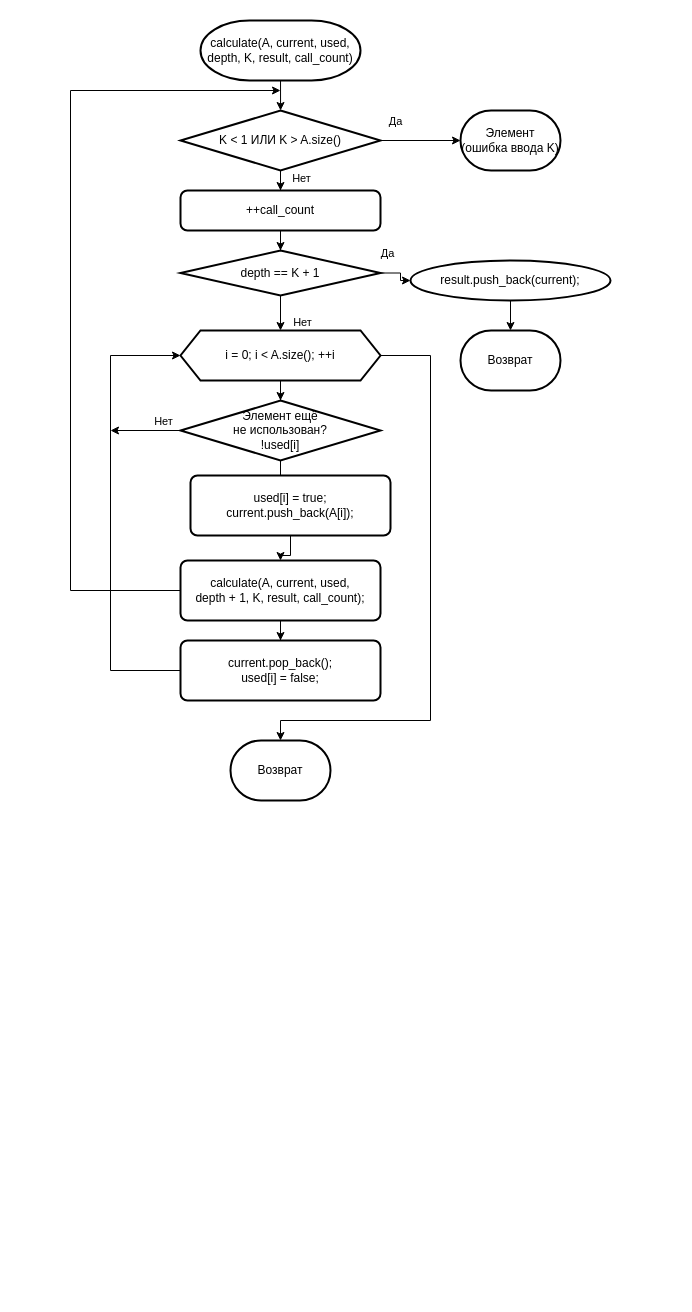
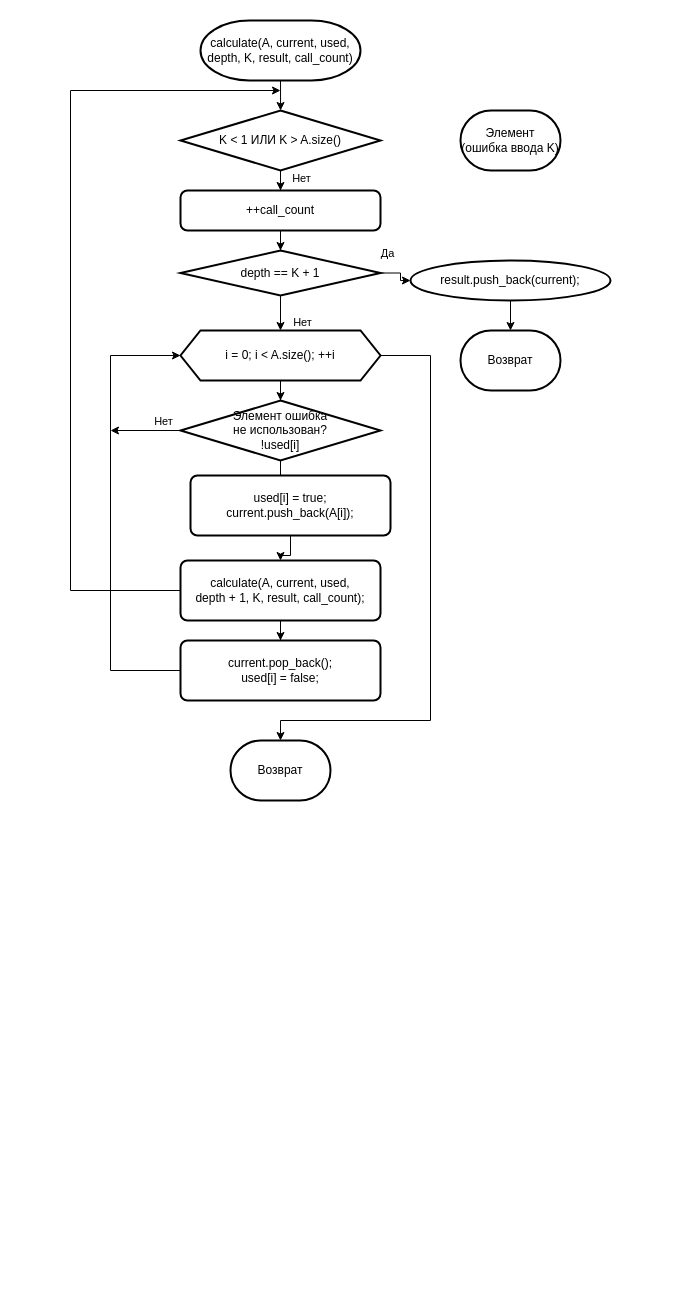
- <mxCell id="8" value="" style="edgeStyle=orthogonalEdgeStyle;rounded=0;orthogonalLoop=1;jettySize=auto;html=1;" edge="1" parent="1" source="12" target="13"><mxGeometry relative="1" as="geometry" /></mxCell>
- <mxCell id="9" value="Да" style="edgeLabel;html=1;align=center;verticalAlign=middle;resizable=0;points=[];" vertex="1" connectable="0" parent="8"><mxGeometry x="-0.701" y="1" relative="1" as="geometry"><mxPoint x="2" y="-19" as="offset" /></mxGeometry></mxCell>
- <mxCell id="27" value="&lt;div&gt;Элемент ещё&lt;/div&gt;&lt;div&gt;не использован?&lt;br&gt;&lt;/div&gt;!used[i]" style="strokeWidth=2;html=1;shape=mxgraph.flowchart.decision;whiteSpace=wrap;" vertex="1" parent="1"><mxGeometry x="180" y="400" width="200" height="60" as="geometry" /></mxCell>
+ <mxCell id="27" value="&lt;div&gt;Элемент ошибка&lt;/div&gt;&lt;div&gt;не использован?&lt;br&gt;&lt;/div&gt;!used[i]" style="strokeWidth=2;html=1;shape=mxgraph.flowchart.decision;whiteSpace=wrap;" vertex="1" parent="1"><mxGeometry x="180" y="400" width="200" height="60" as="geometry" /></mxCell>
